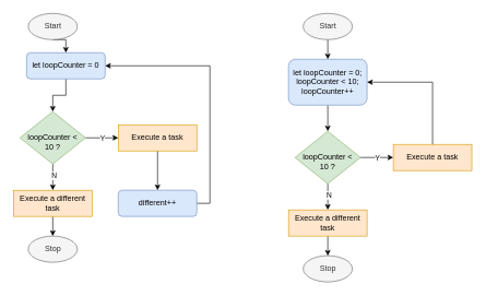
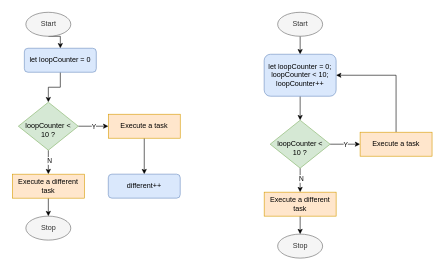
- <mxCell id="12" style="edgeStyle=orthogonalEdgeStyle;rounded=0;orthogonalLoop=1;jettySize=auto;html=1;exitX=1;exitY=0.5;exitDx=0;exitDy=0;entryX=1;entryY=0.5;entryDx=0;entryDy=0;" edge="1" parent="1" source="13" target="3"><mxGeometry relative="1" as="geometry" /></mxCell>
